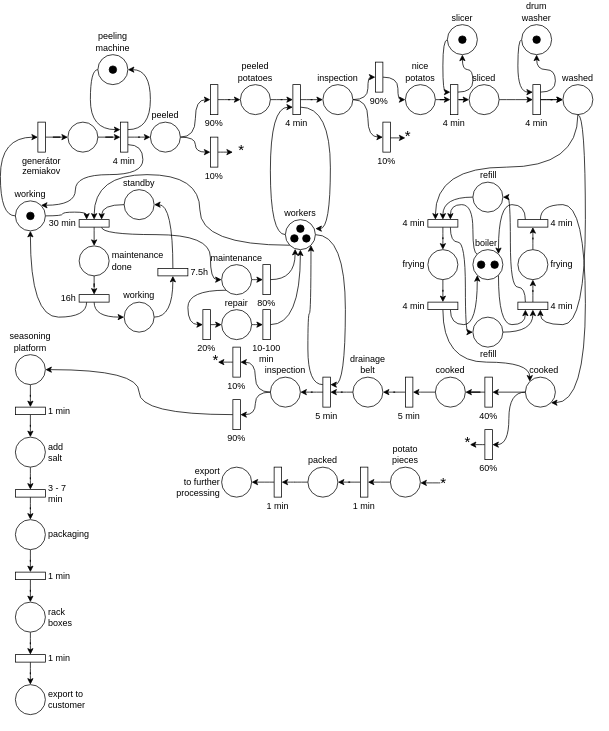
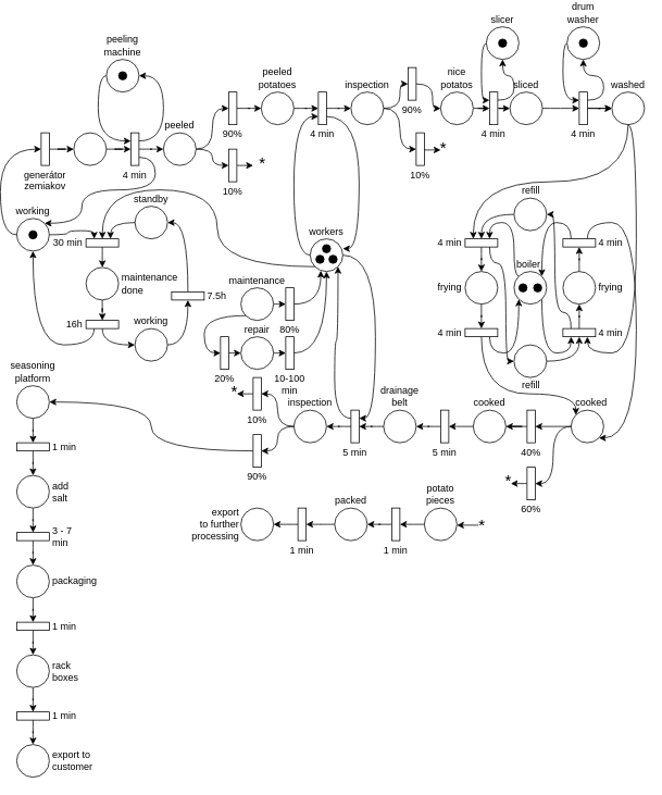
- <mxCell id="132" style="edgeStyle=orthogonalEdgeStyle;curved=1;rounded=0;orthogonalLoop=1;jettySize=auto;html=1;exitX=0.75;exitY=1;exitDx=0;exitDy=0;fontSize=20;entryX=0;entryY=0.5;entryDx=0;entryDy=0;" parent="1" source="133" target="138" edge="1"><mxGeometry relative="1" as="geometry"><mxPoint x="300" y="350" as="targetPoint" /><Array as="points"><mxPoint x="135" y="300" /><mxPoint x="280" y="300" /><mxPoint x="280" y="360" /></Array></mxGeometry></mxCell>
